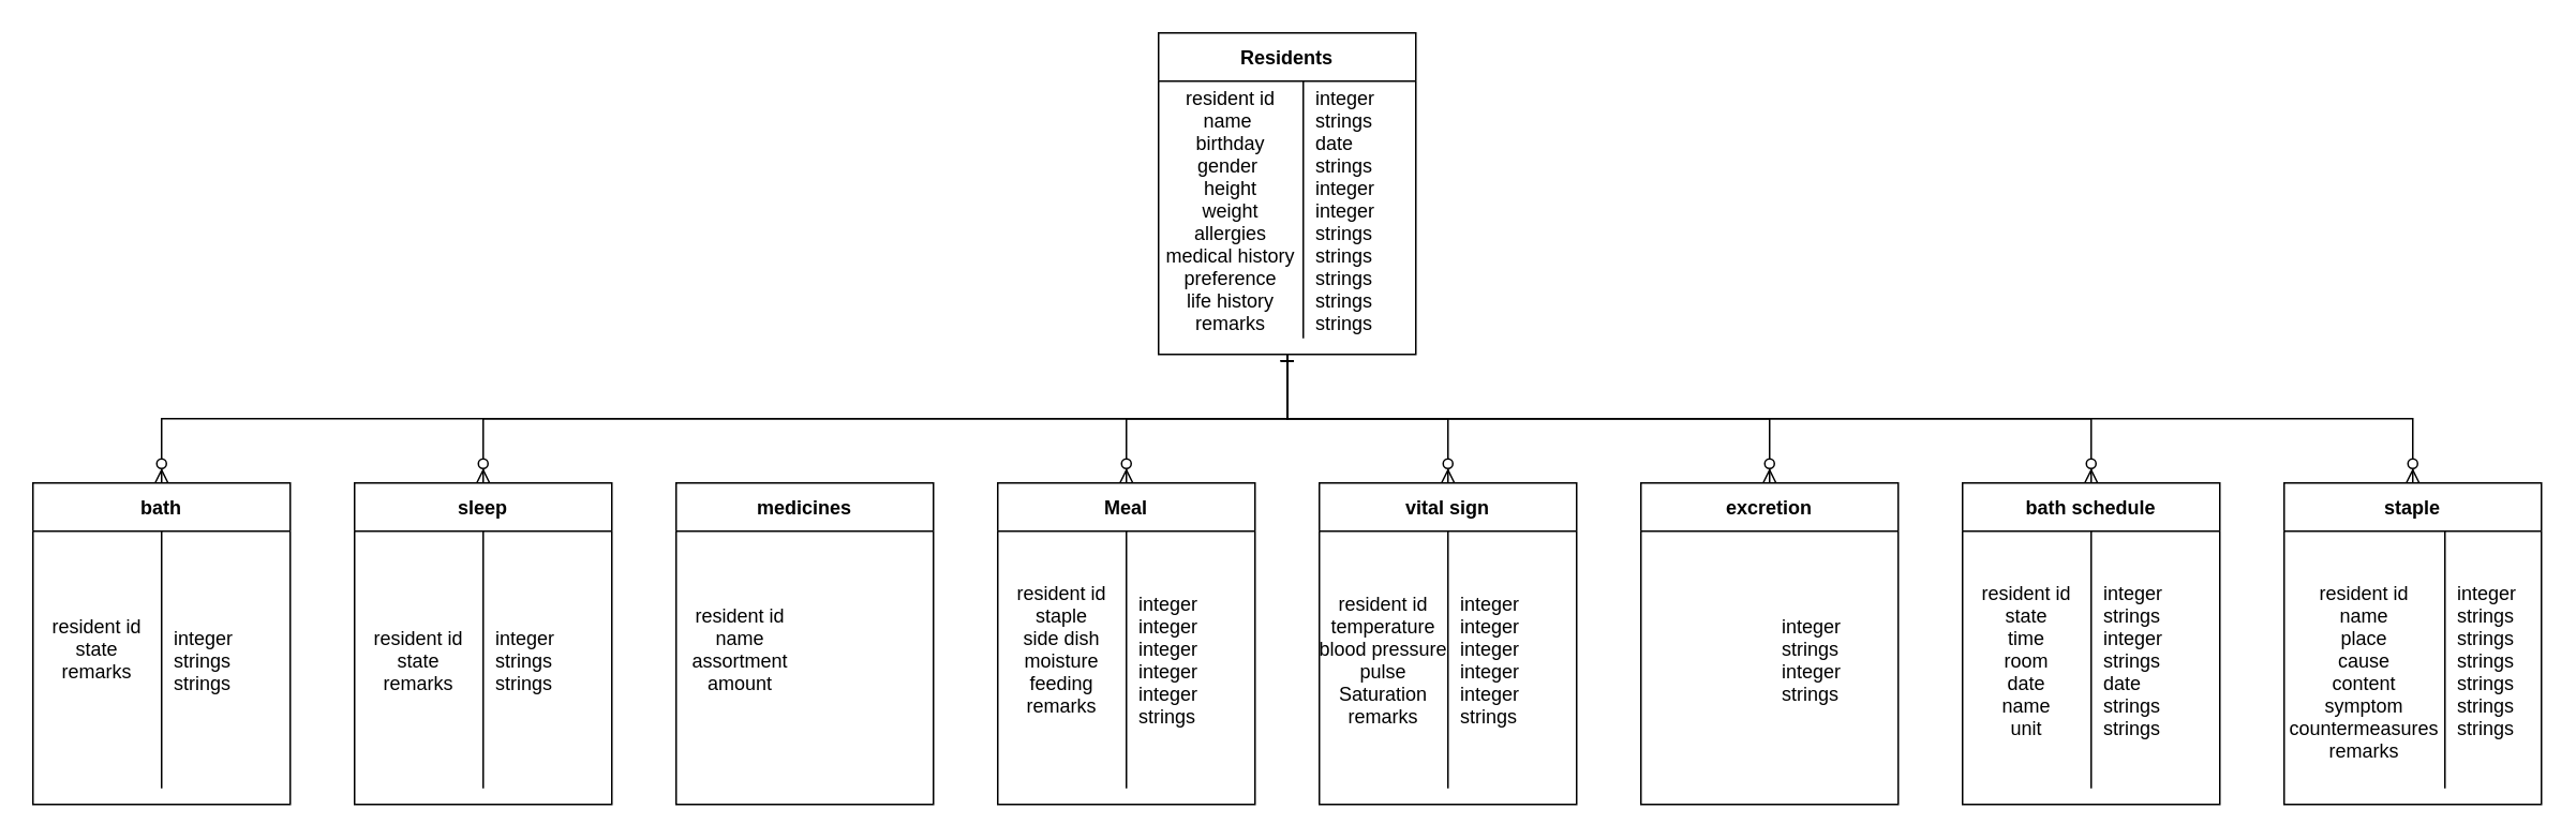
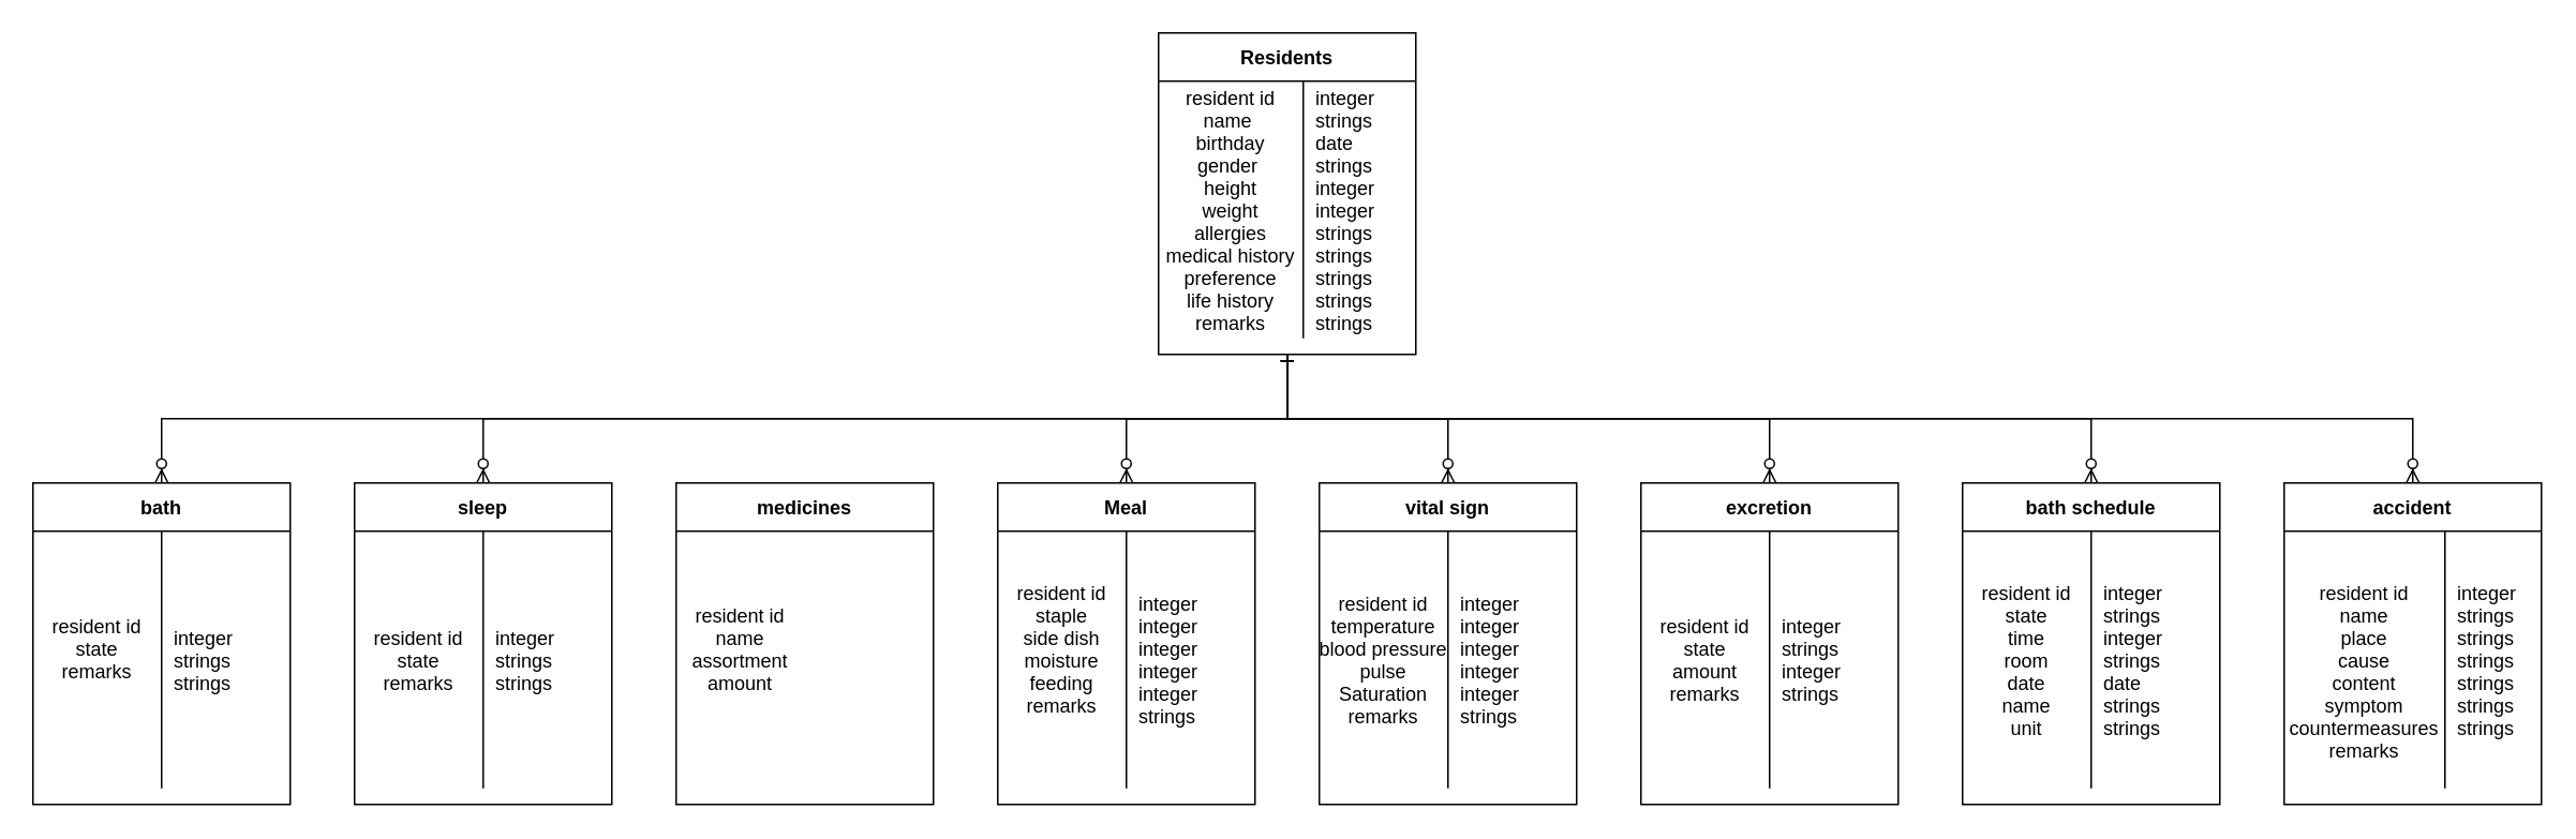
- <mxCell id="40" value="staple" style="shape=table;startSize=30;container=1;collapsible=1;childLayout=tableLayout;fixedRows=1;rowLines=0;fontStyle=1;align=center;resizeLast=1;" parent="1" vertex="1"><mxGeometry x="1420" y="300" width="160" height="200" as="geometry" /></mxCell>
+ <mxCell id="40" value="accident" style="shape=table;startSize=30;container=1;collapsible=1;childLayout=tableLayout;fixedRows=1;rowLines=0;fontStyle=1;align=center;resizeLast=1;" parent="1" vertex="1"><mxGeometry x="1420" y="300" width="160" height="200" as="geometry" /></mxCell>
+ <mxCell id="19" value="resident id&#10;state&#10;amount&#10;remarks" style="shape=partialRectangle;overflow=hidden;connectable=0;fillColor=none;top=0;left=0;bottom=0;right=0;" parent="18" vertex="1"><mxGeometry width="80" height="160" as="geometry" /></mxCell>
